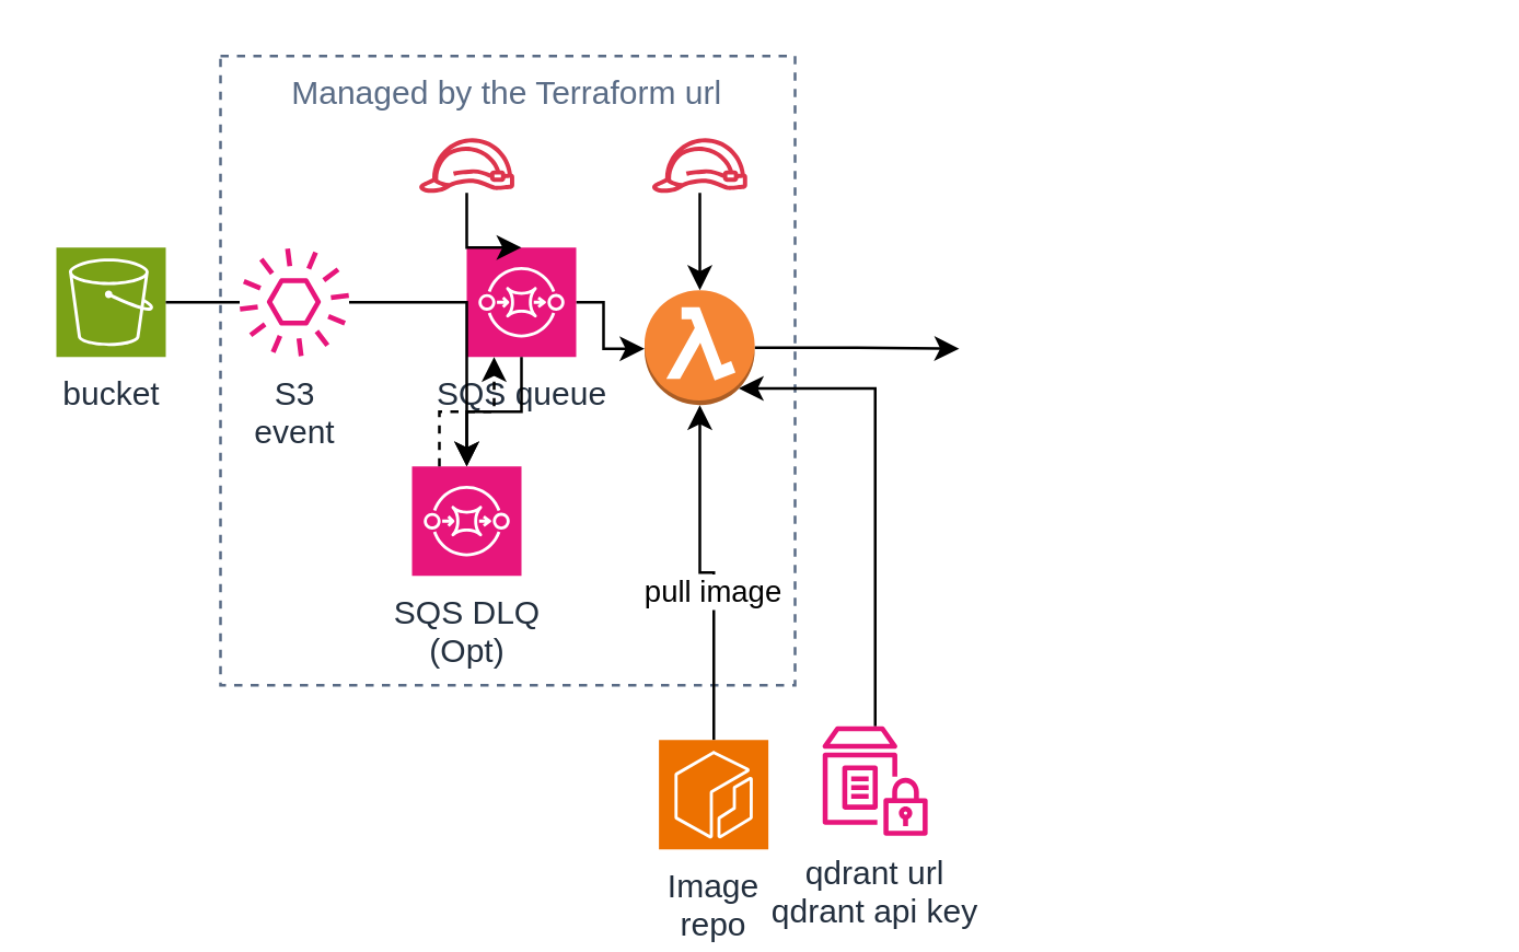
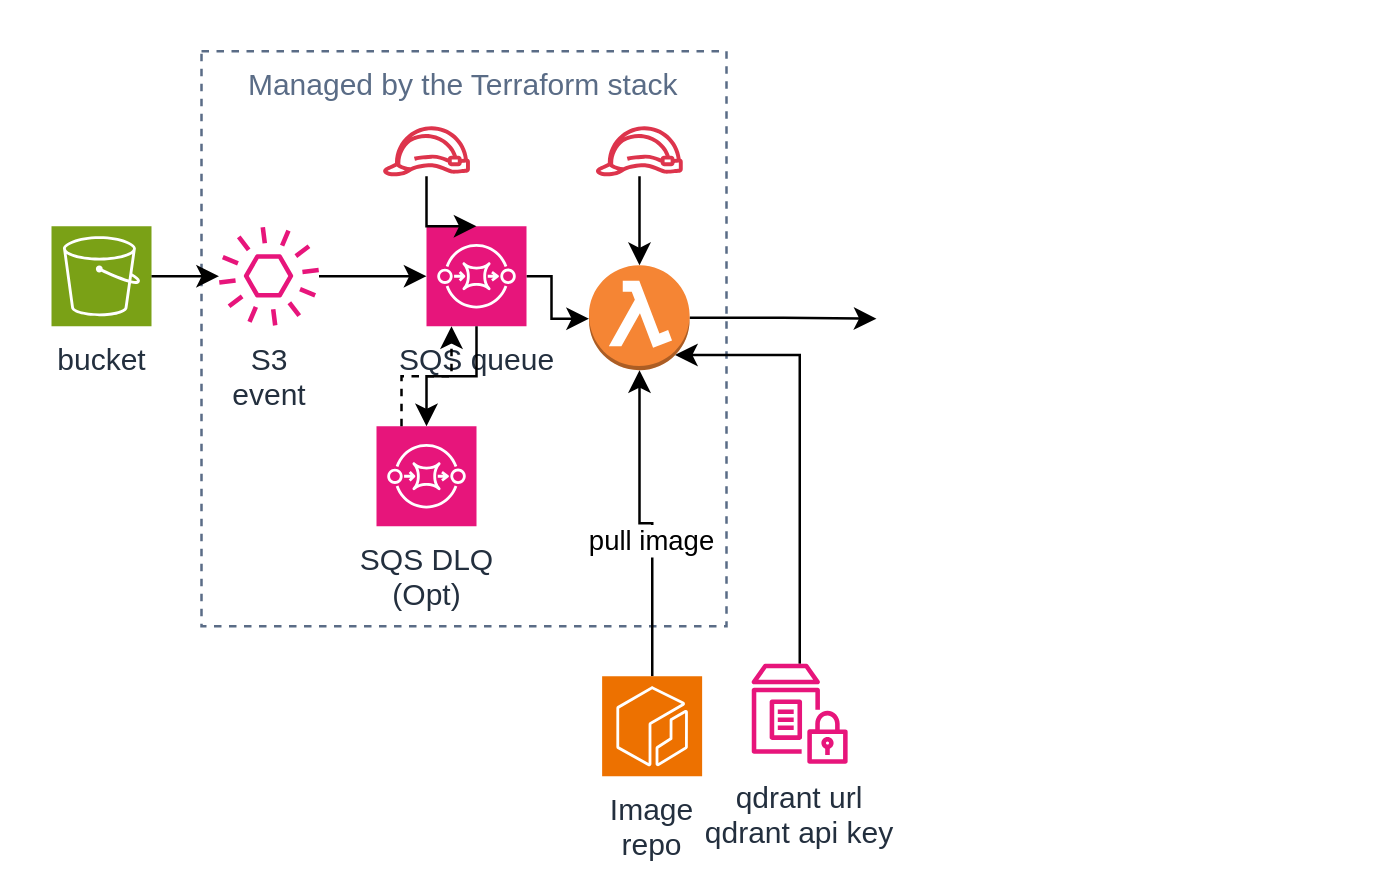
- <mxCell id="2" value="Managed by the Terraform url" style="fillColor=none;strokeColor=#5A6C86;dashed=1;verticalAlign=top;fontStyle=0;fontColor=#5A6C86;whiteSpace=wrap;html=1;" parent="1" vertex="1"><mxGeometry x="80" y="20" width="210" height="230" as="geometry" /></mxCell>
+ <mxCell id="2" value="Managed by the Terraform stack" style="fillColor=none;strokeColor=#5A6C86;dashed=1;verticalAlign=top;fontStyle=0;fontColor=#5A6C86;whiteSpace=wrap;html=1;" parent="1" vertex="1"><mxGeometry x="80" y="20" width="210" height="230" as="geometry" /></mxCell>
- <mxCell id="19" value="" style="edgeStyle=orthogonalEdgeStyle;rounded=0;orthogonalLoop=1;jettySize=auto;html=1;endArrow=none;" parent="1" source="6" target="20" edge="1"><mxGeometry relative="1" as="geometry"><mxPoint x="60" y="110" as="sourcePoint" /><mxPoint x="150" y="110" as="targetPoint" /></mxGeometry></mxCell>
+ <mxCell id="19" value="" style="edgeStyle=orthogonalEdgeStyle;rounded=0;orthogonalLoop=1;jettySize=auto;html=1;" parent="1" source="6" target="20" edge="1"><mxGeometry relative="1" as="geometry"><mxPoint x="60" y="110" as="sourcePoint" /><mxPoint x="150" y="110" as="targetPoint" /></mxGeometry></mxCell>
- <mxCell id="5" value="" style="edgeStyle=orthogonalEdgeStyle;rounded=0;orthogonalLoop=1;jettySize=auto;html=1;" parent="1" source="20" target="17" edge="1"><mxGeometry relative="1" as="geometry" /></mxCell>
+ <mxCell id="5" value="" style="edgeStyle=orthogonalEdgeStyle;rounded=0;orthogonalLoop=1;jettySize=auto;html=1;" parent="1" source="20" target="4" edge="1"><mxGeometry relative="1" as="geometry" /></mxCell>
